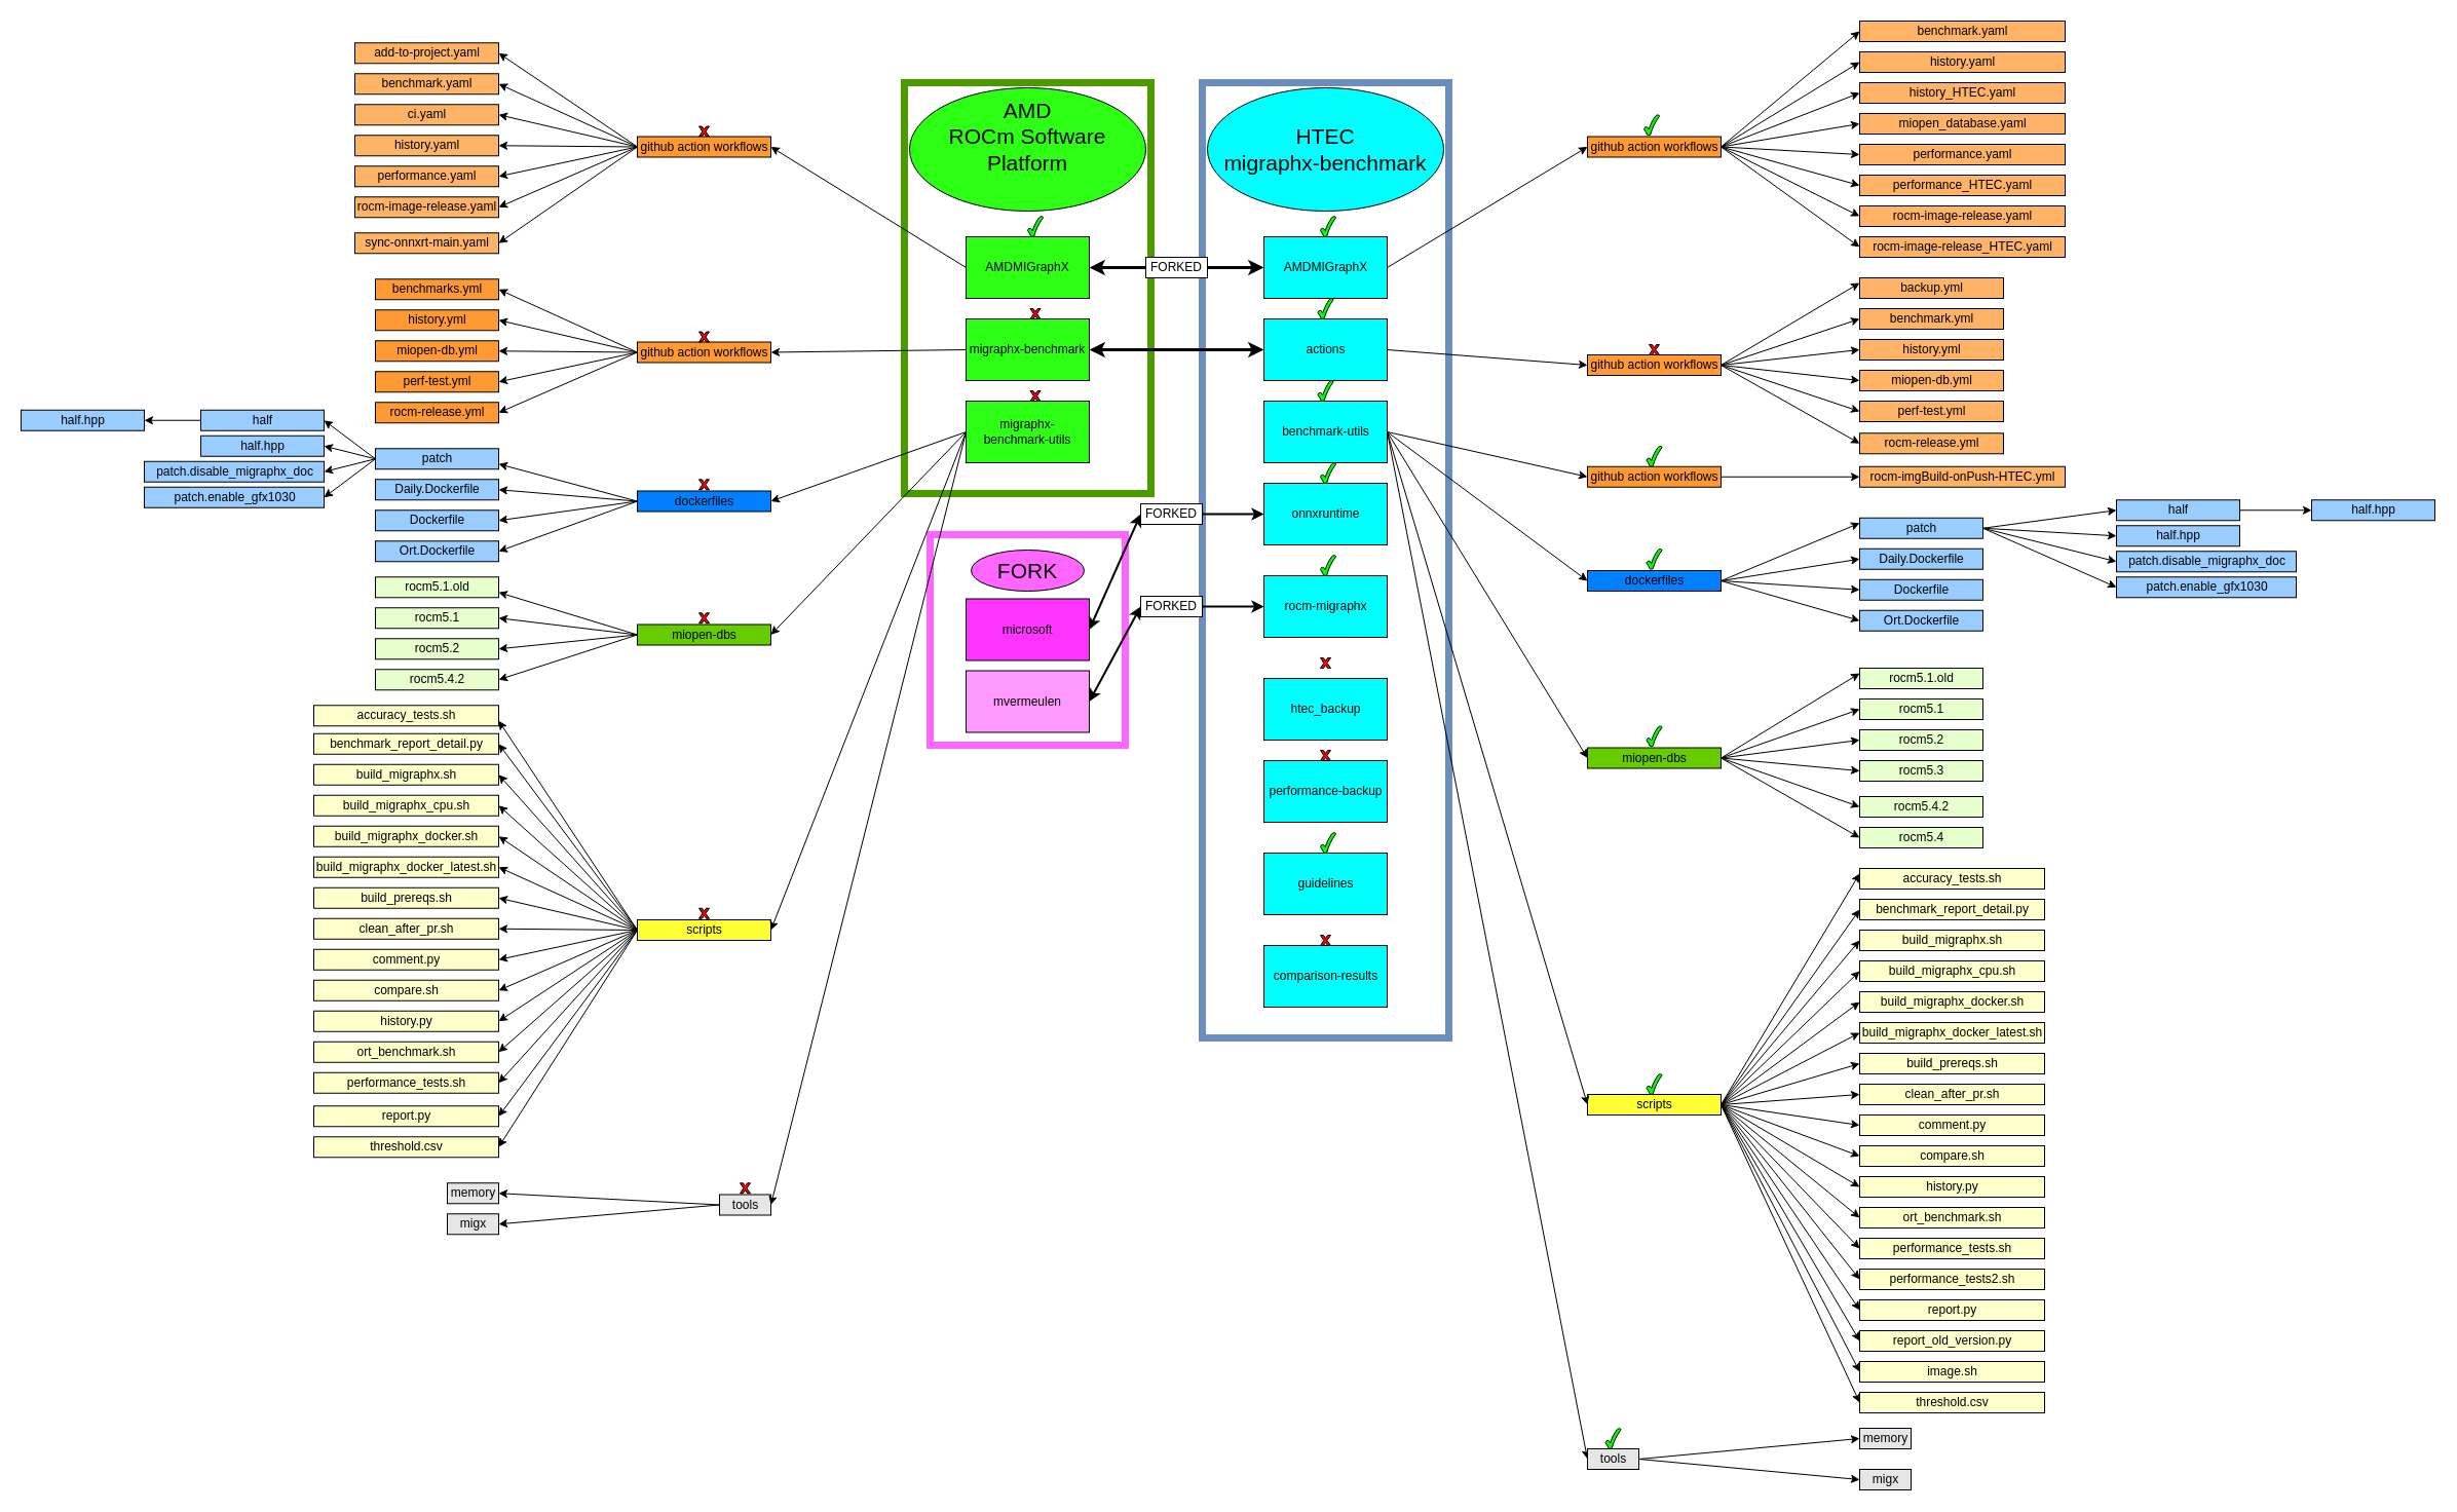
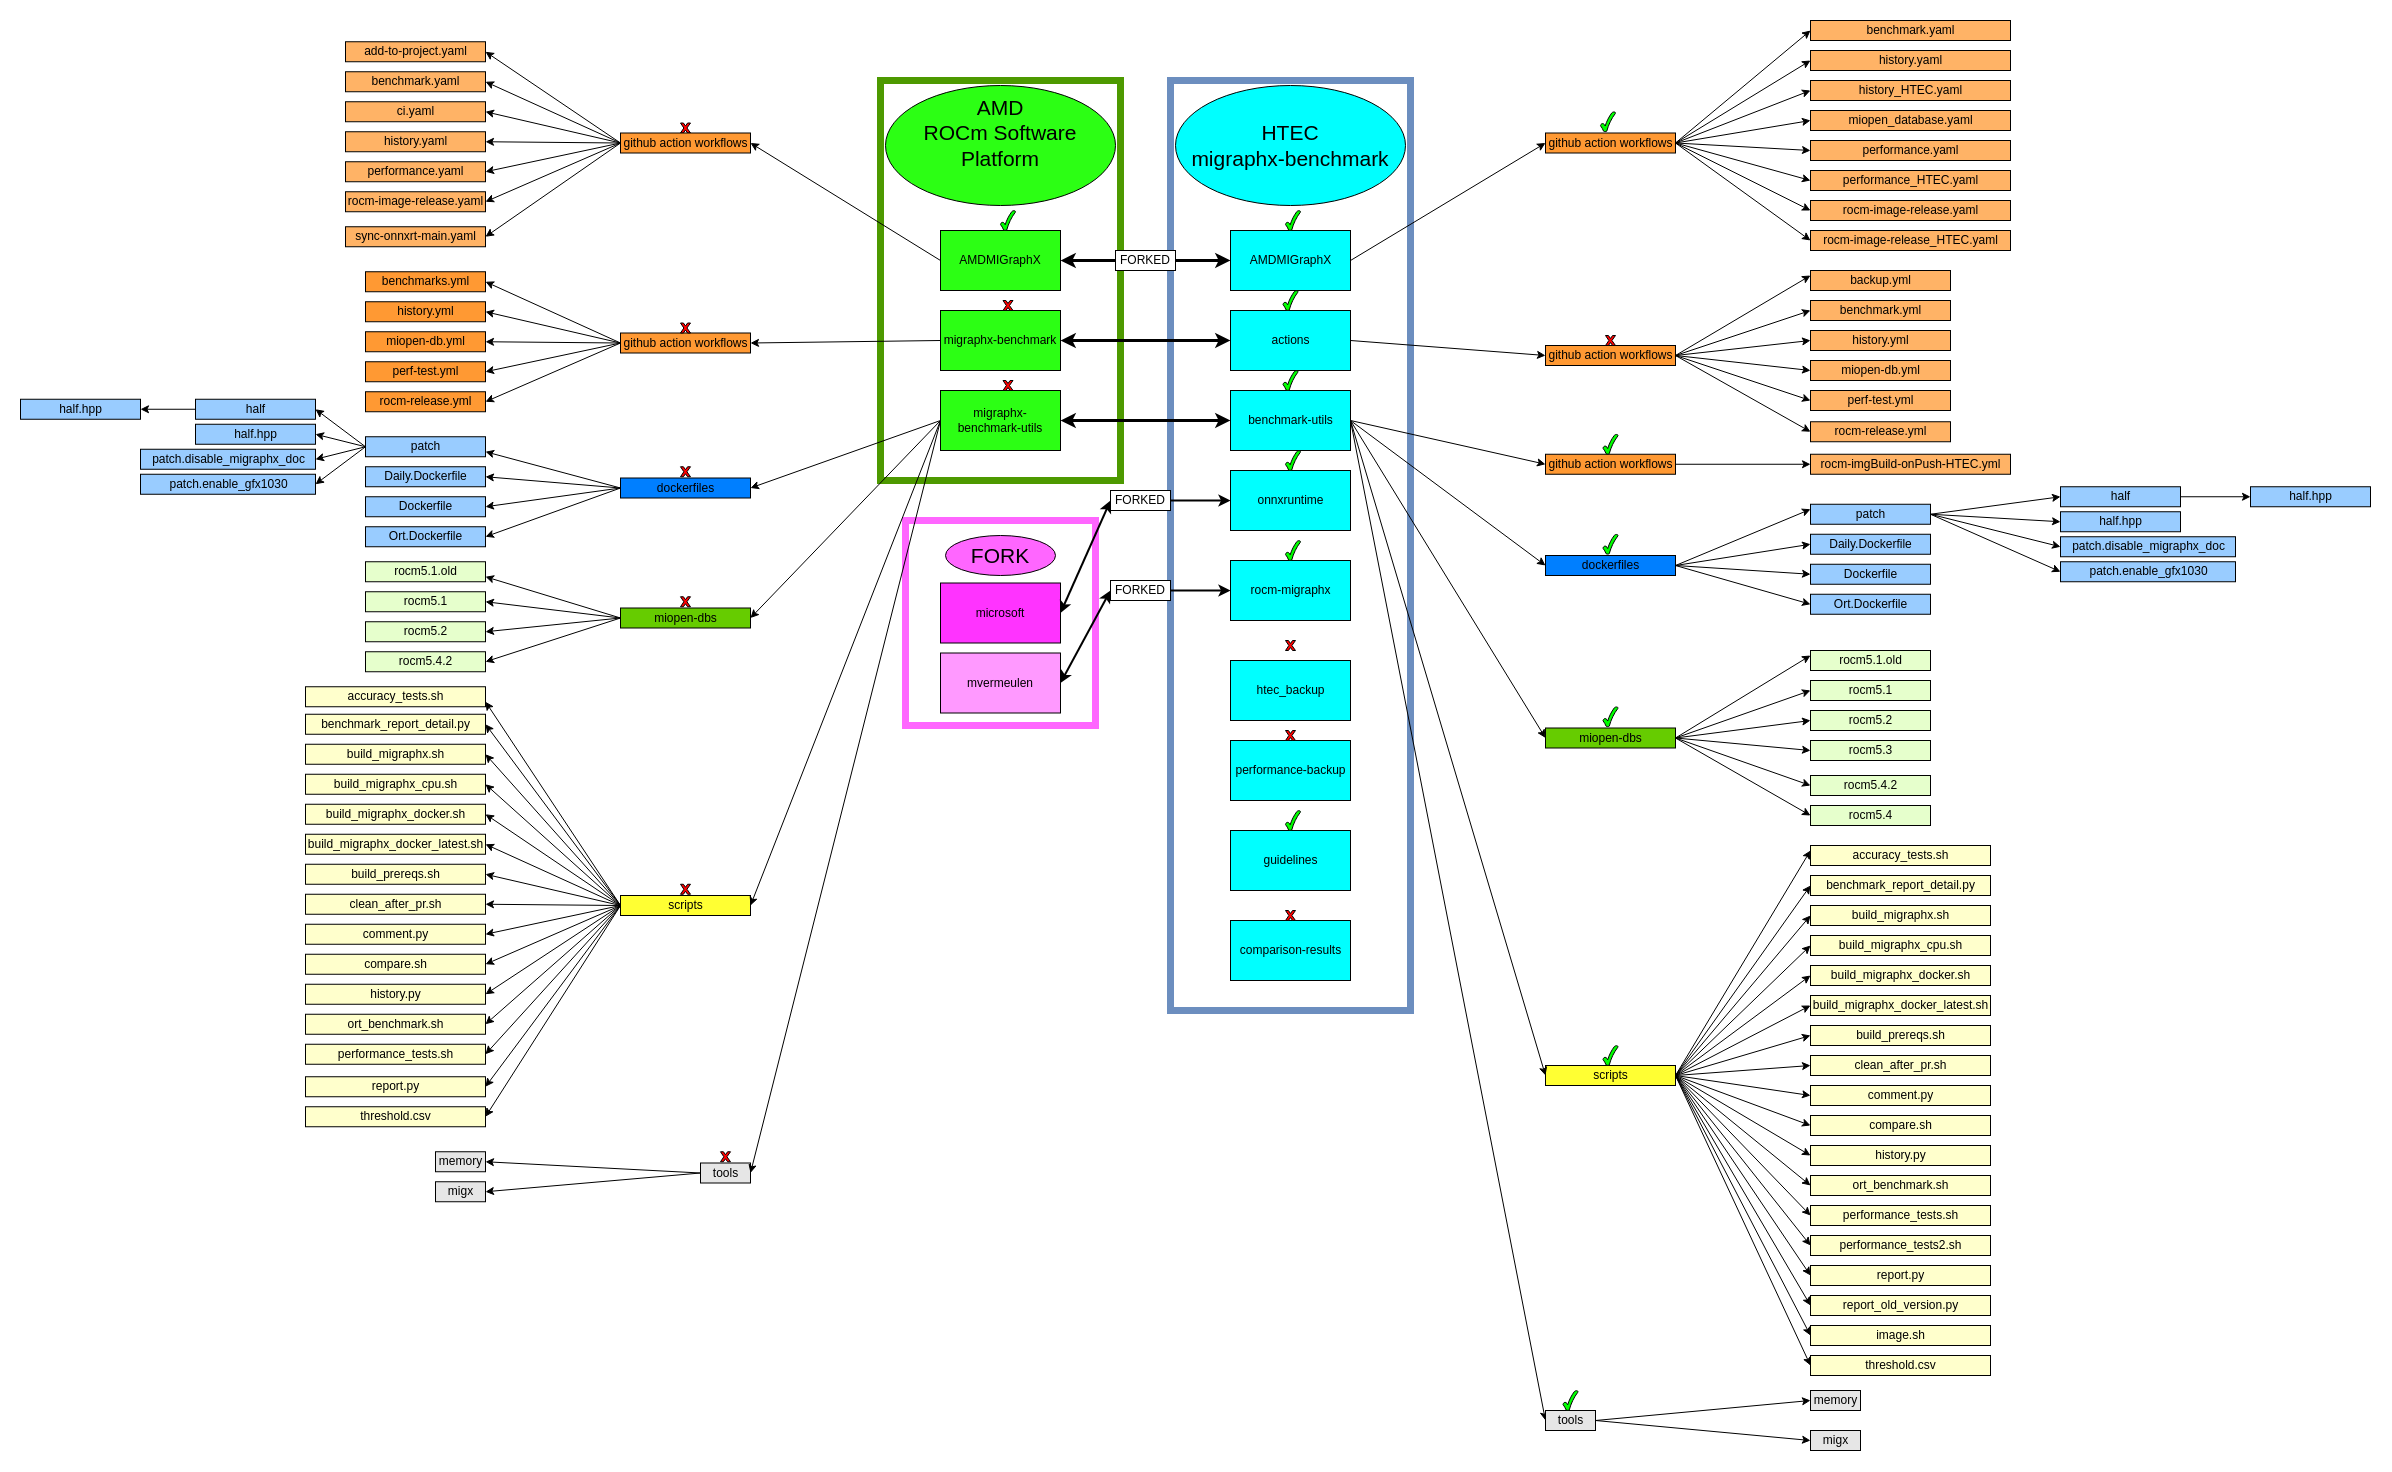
+ <mxCell id="45" value="" style="endArrow=classic;startArrow=classic;html=1;rounded=0;exitX=1;exitY=0.5;exitDx=0;exitDy=0;entryX=0;entryY=0.5;entryDx=0;entryDy=0;strokeWidth=3;movable=0;resizable=0;rotatable=0;deletable=0;editable=0;locked=1;connectable=0;" parent="1" source="44" target="43" edge="1"><mxGeometry width="50" height="50" relative="1" as="geometry"><mxPoint x="810" y="635" as="sourcePoint" /><mxPoint x="860" y="645" as="targetPoint" /></mxGeometry></mxCell>
